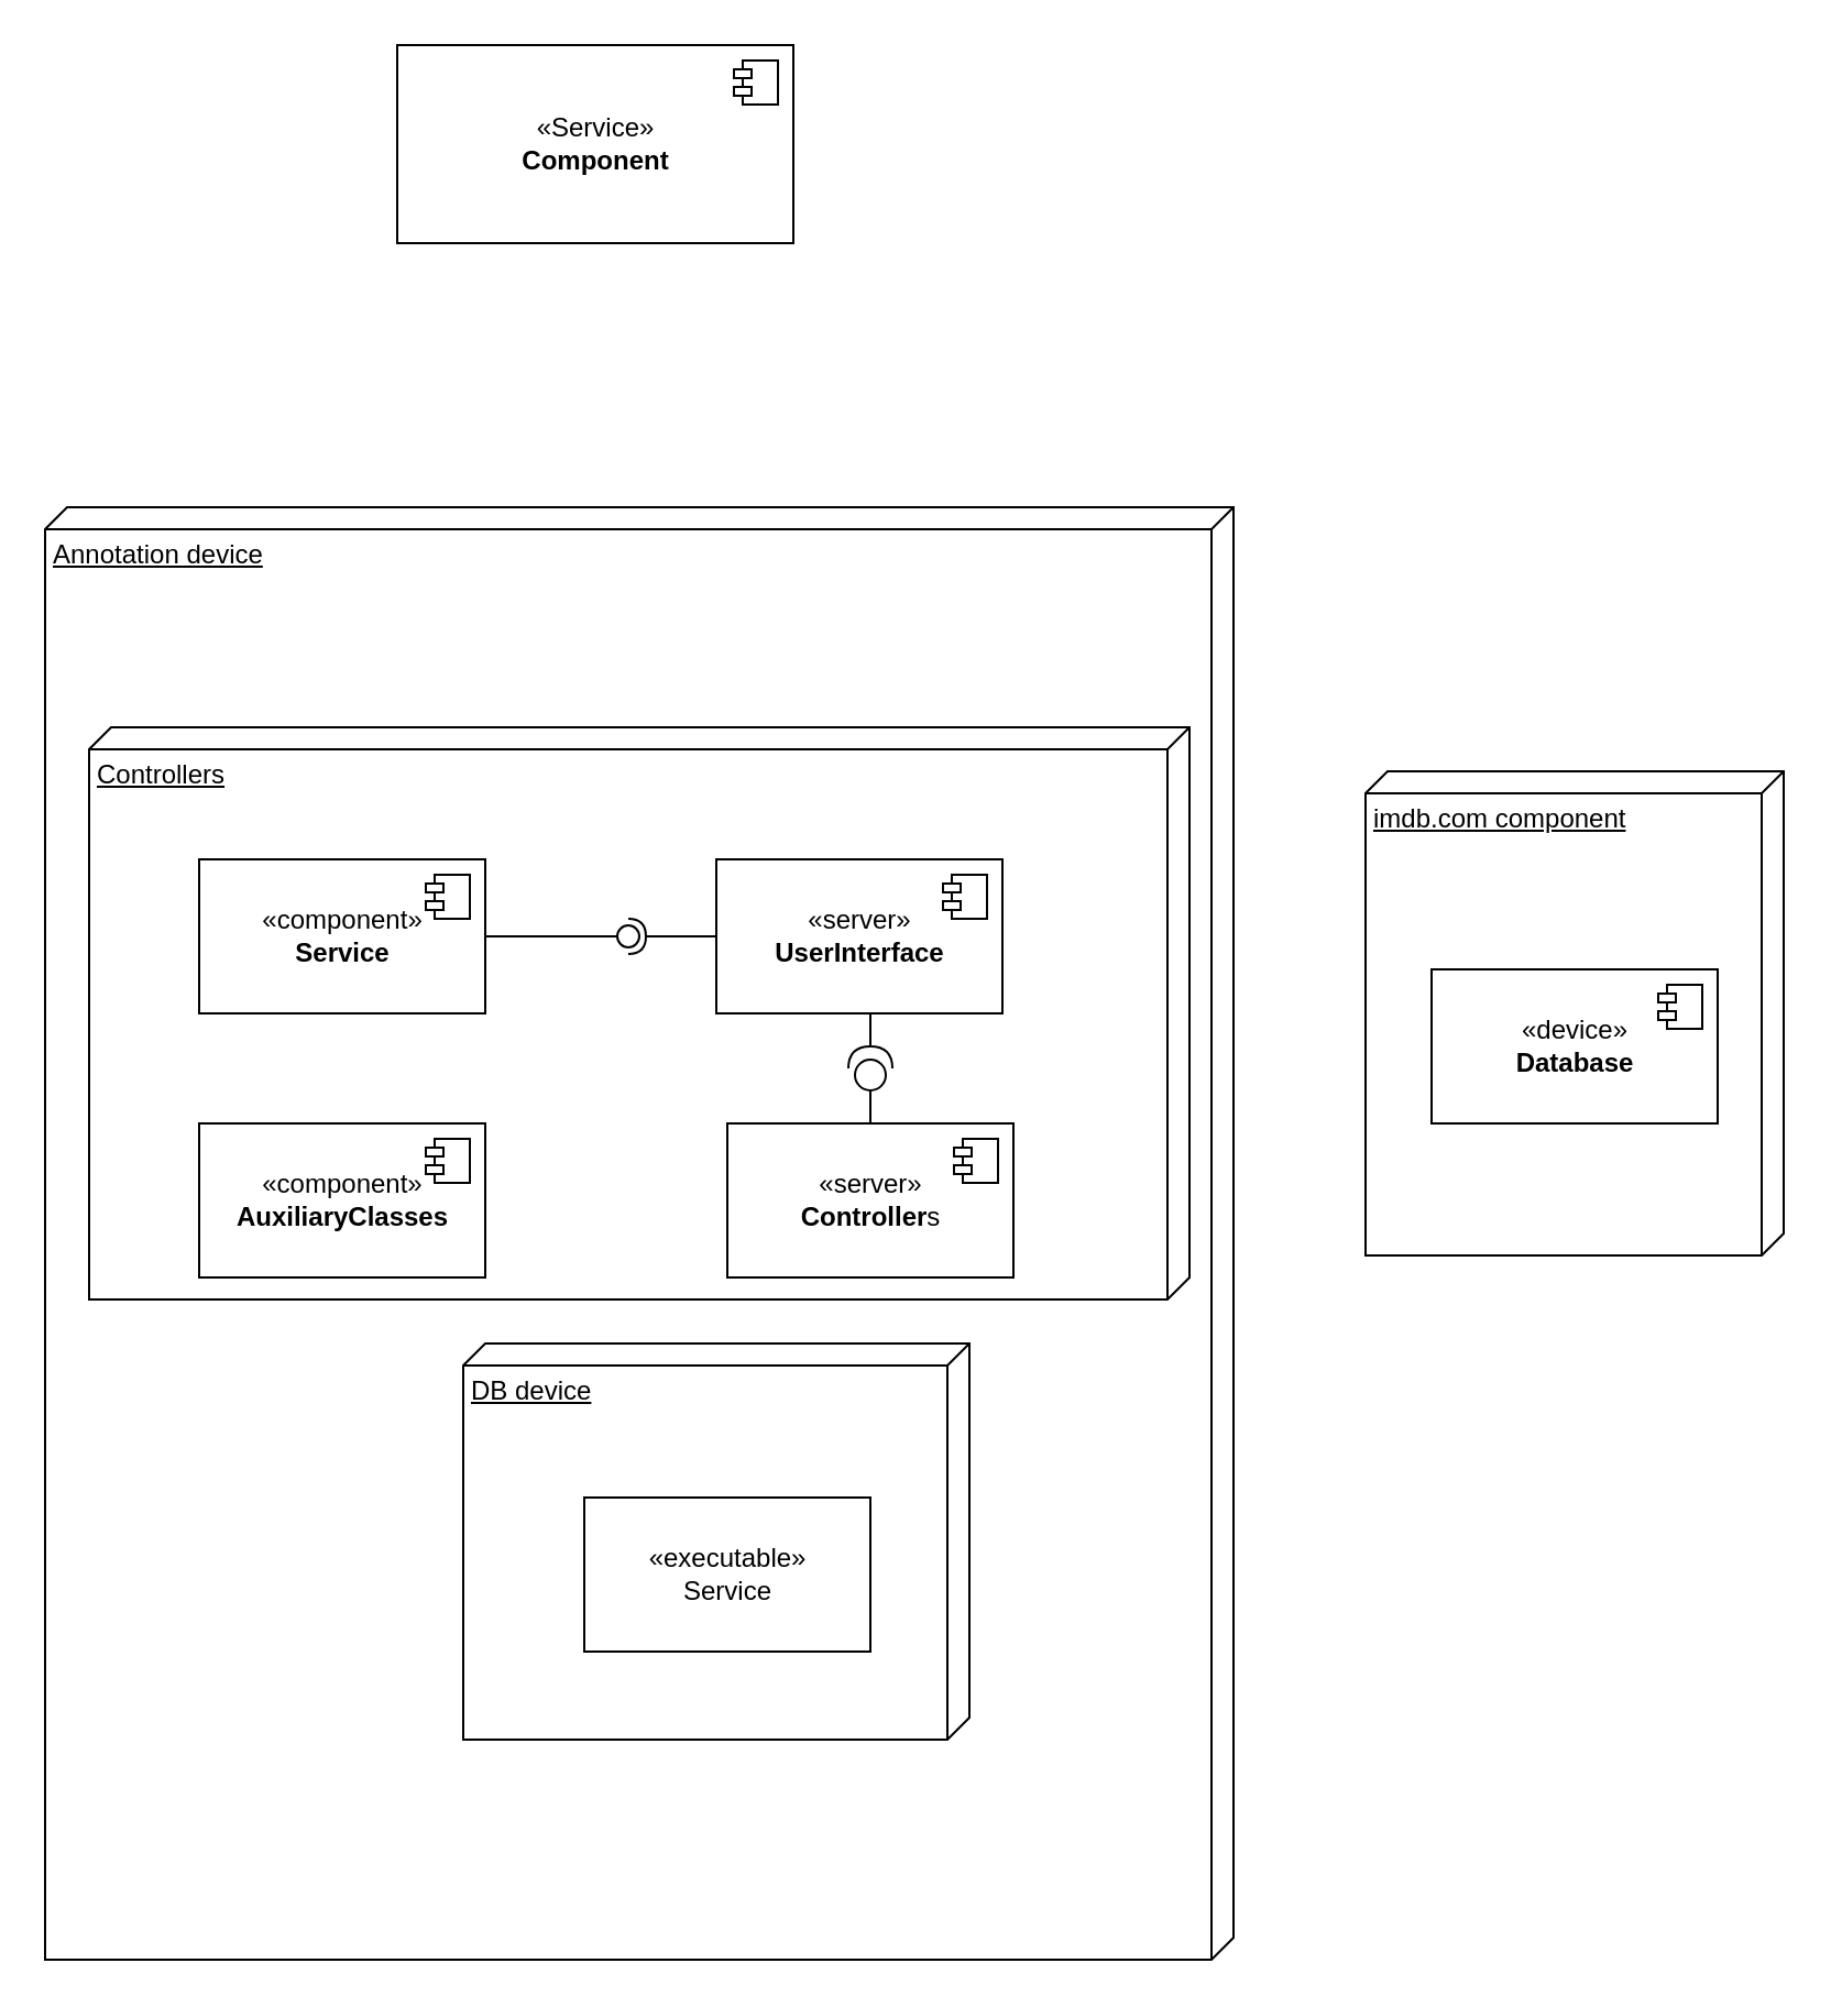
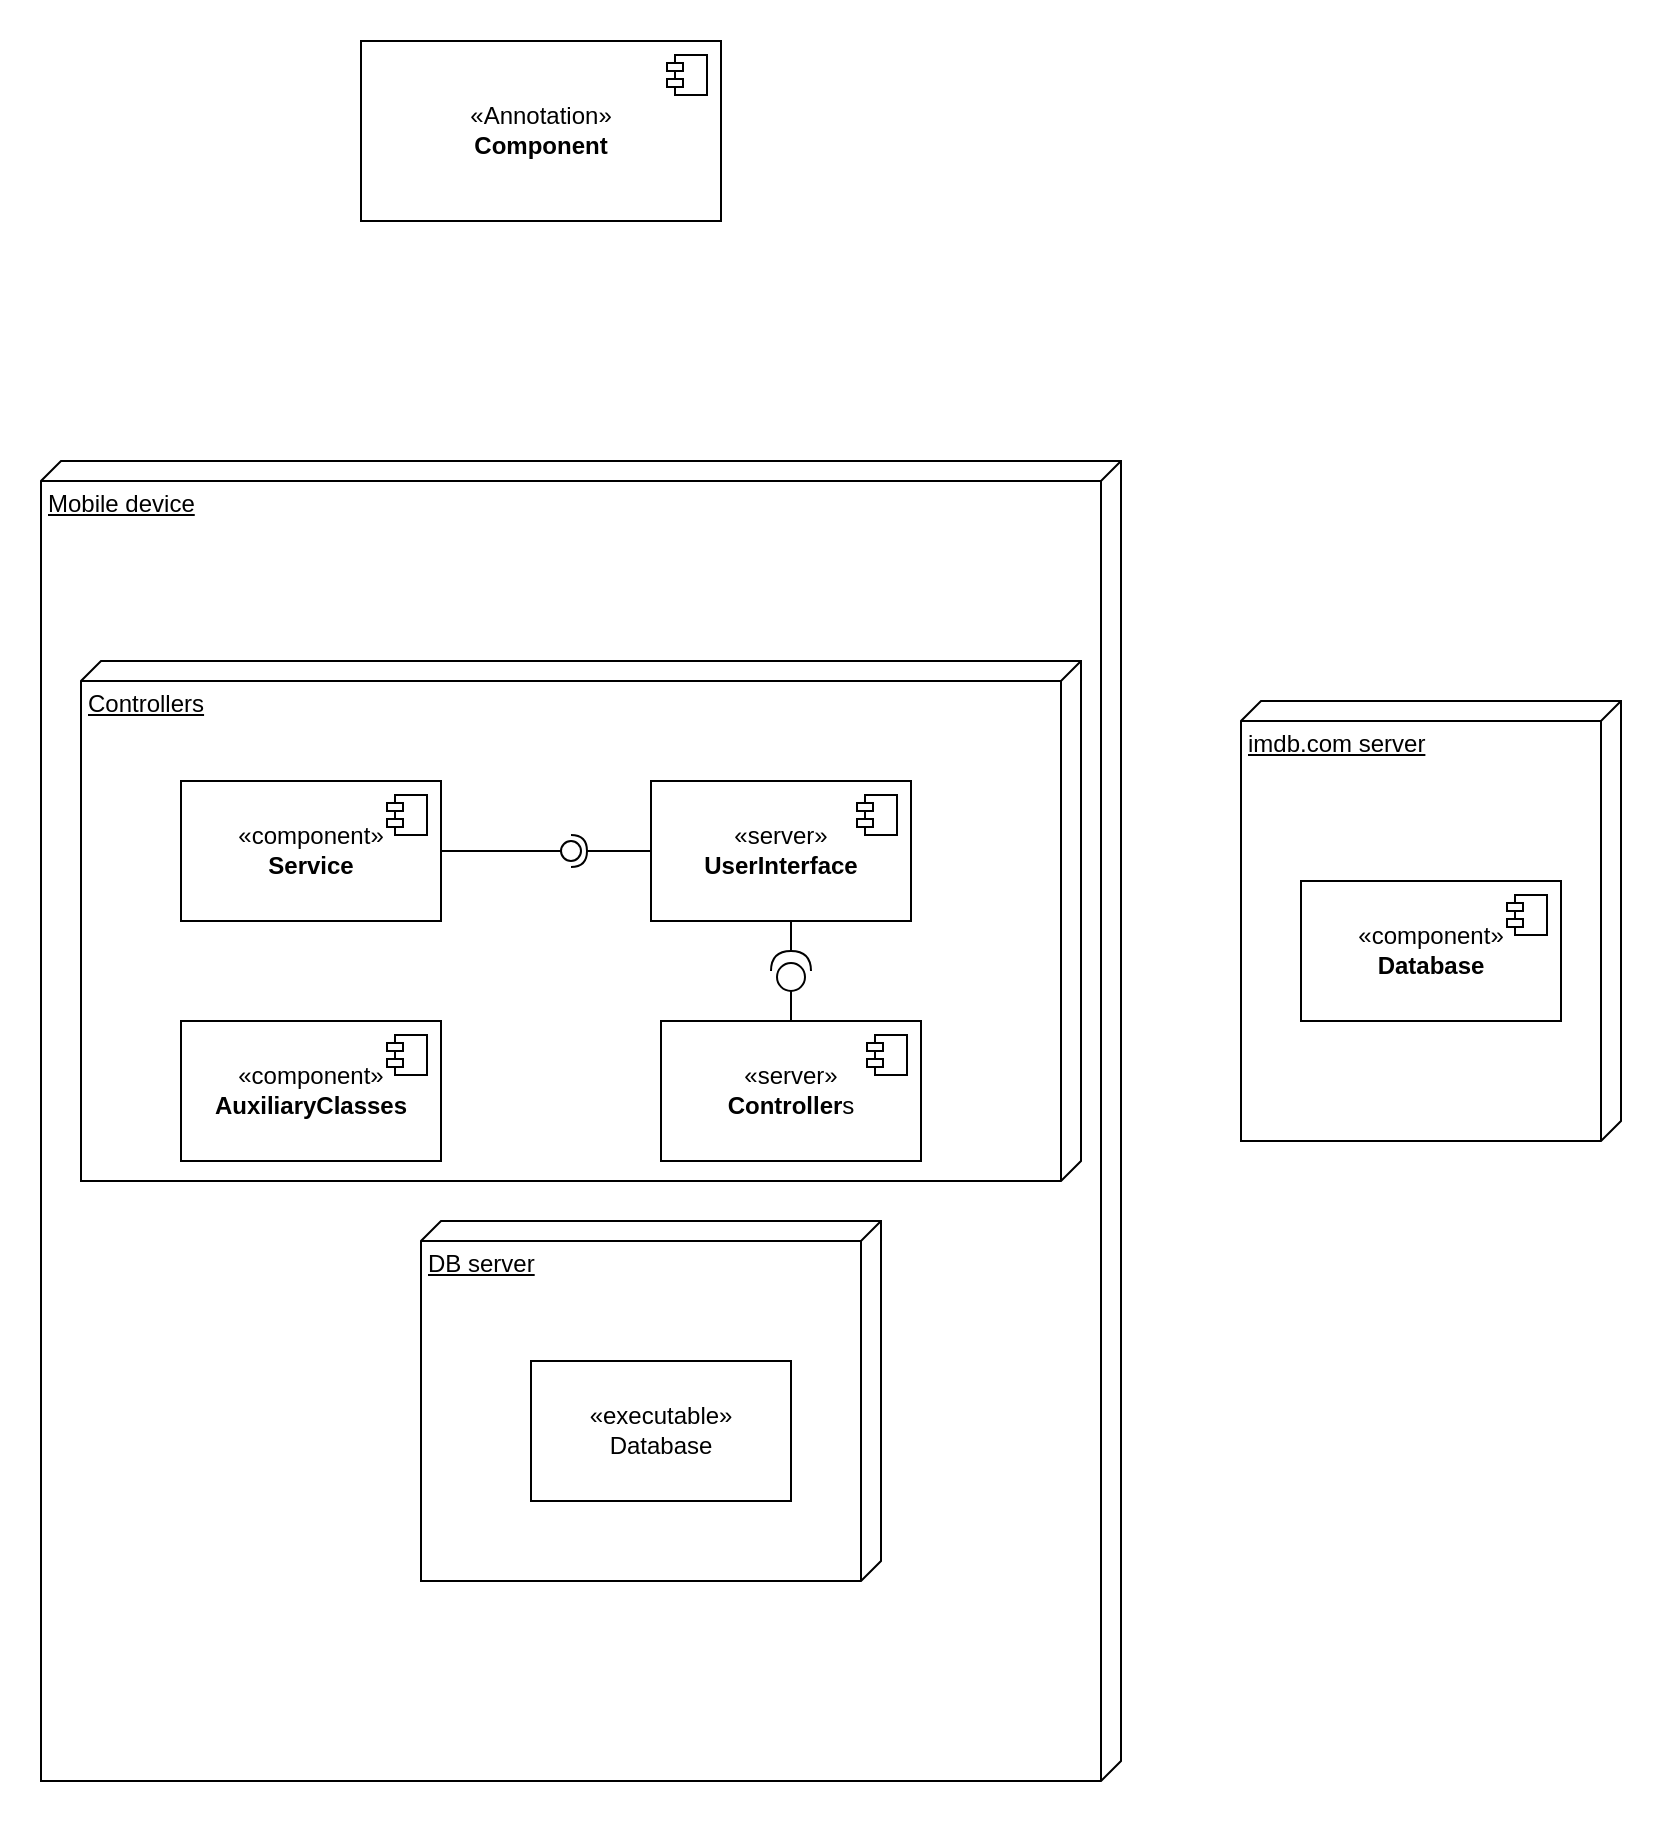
- <mxCell id="4" value="&amp;laquo;Service&amp;raquo;&lt;br/&gt;&lt;b&gt;Component&lt;/b&gt;" style="html=1;" vertex="1" parent="1"><mxGeometry x="180" y="20" width="180" height="90" as="geometry" /></mxCell>
+ <mxCell id="4" value="&amp;laquo;Annotation&amp;raquo;&lt;br/&gt;&lt;b&gt;Component&lt;/b&gt;" style="html=1;" vertex="1" parent="1"><mxGeometry x="180" y="20" width="180" height="90" as="geometry" /></mxCell>
- <mxCell id="2" value="&lt;div&gt;Annotation device&lt;/div&gt;&lt;div&gt;&lt;br&gt;&lt;/div&gt;" style="verticalAlign=top;align=left;spacingTop=8;spacingLeft=2;spacingRight=12;shape=cube;size=10;direction=south;fontStyle=4;html=1;" parent="1" vertex="1"><mxGeometry x="20" y="230" width="540" height="660" as="geometry" /></mxCell>
+ <mxCell id="2" value="&lt;div&gt;Mobile device&lt;/div&gt;&lt;div&gt;&lt;br&gt;&lt;/div&gt;" style="verticalAlign=top;align=left;spacingTop=8;spacingLeft=2;spacingRight=12;shape=cube;size=10;direction=south;fontStyle=4;html=1;" parent="1" vertex="1"><mxGeometry x="20" y="230" width="540" height="660" as="geometry" /></mxCell>
- <mxCell id="3" value="&lt;div&gt;imdb.com component&lt;/div&gt;&lt;div&gt;&lt;br&gt;&lt;/div&gt;&lt;div&gt;&lt;br&gt;&lt;/div&gt;" style="verticalAlign=top;align=left;spacingTop=8;spacingLeft=2;spacingRight=12;shape=cube;size=10;direction=south;fontStyle=4;html=1;" vertex="1" parent="1"><mxGeometry x="620" y="350" width="190" height="220" as="geometry" /></mxCell>
+ <mxCell id="3" value="&lt;div&gt;imdb.com server&lt;/div&gt;&lt;div&gt;&lt;br&gt;&lt;/div&gt;&lt;div&gt;&lt;br&gt;&lt;/div&gt;" style="verticalAlign=top;align=left;spacingTop=8;spacingLeft=2;spacingRight=12;shape=cube;size=10;direction=south;fontStyle=4;html=1;" vertex="1" parent="1"><mxGeometry x="620" y="350" width="190" height="220" as="geometry" /></mxCell>
- <mxCell id="19" value="«device»&lt;br&gt;&lt;b&gt;Database&lt;/b&gt;" style="html=1;" vertex="1" parent="1"><mxGeometry x="650" y="440" width="130" height="70" as="geometry" /></mxCell>
+ <mxCell id="19" value="«component»&lt;br&gt;&lt;b&gt;Database&lt;/b&gt;" style="html=1;" vertex="1" parent="1"><mxGeometry x="650" y="440" width="130" height="70" as="geometry" /></mxCell>
- <mxCell id="7" value="DB device" style="verticalAlign=top;align=left;spacingTop=8;spacingLeft=2;spacingRight=12;shape=cube;size=10;direction=south;fontStyle=4;html=1;" vertex="1" parent="1"><mxGeometry x="210" y="610" width="230" height="180" as="geometry" /></mxCell>
+ <mxCell id="7" value="DB server" style="verticalAlign=top;align=left;spacingTop=8;spacingLeft=2;spacingRight=12;shape=cube;size=10;direction=south;fontStyle=4;html=1;" vertex="1" parent="1"><mxGeometry x="210" y="610" width="230" height="180" as="geometry" /></mxCell>
- <mxCell id="21" value="&lt;div&gt;«executable»&lt;/div&gt;&lt;div&gt;Service&lt;br&gt;&lt;/div&gt;" style="html=1;" vertex="1" parent="1"><mxGeometry x="265" y="680" width="130" height="70" as="geometry" /></mxCell>
+ <mxCell id="21" value="&lt;div&gt;«executable»&lt;/div&gt;&lt;div&gt;Database&lt;br&gt;&lt;/div&gt;" style="html=1;" vertex="1" parent="1"><mxGeometry x="265" y="680" width="130" height="70" as="geometry" /></mxCell>
